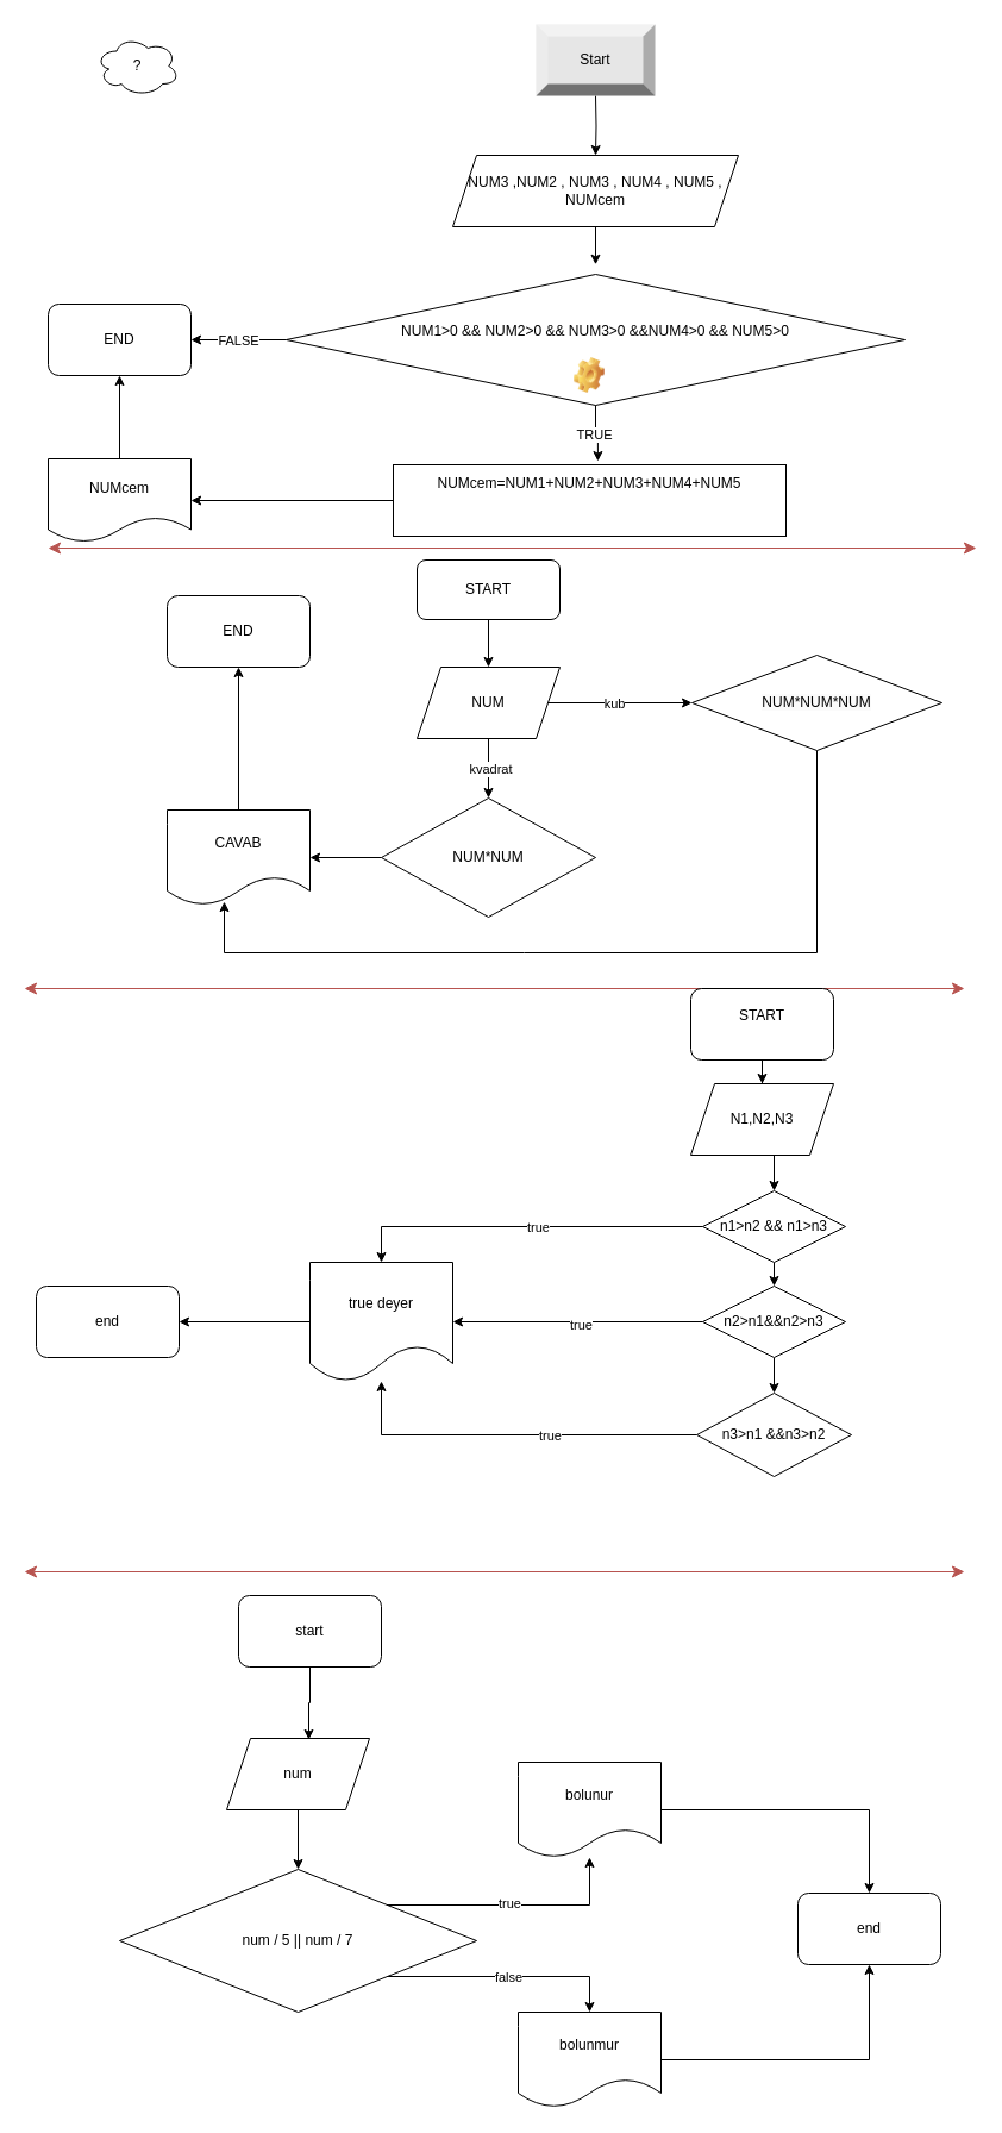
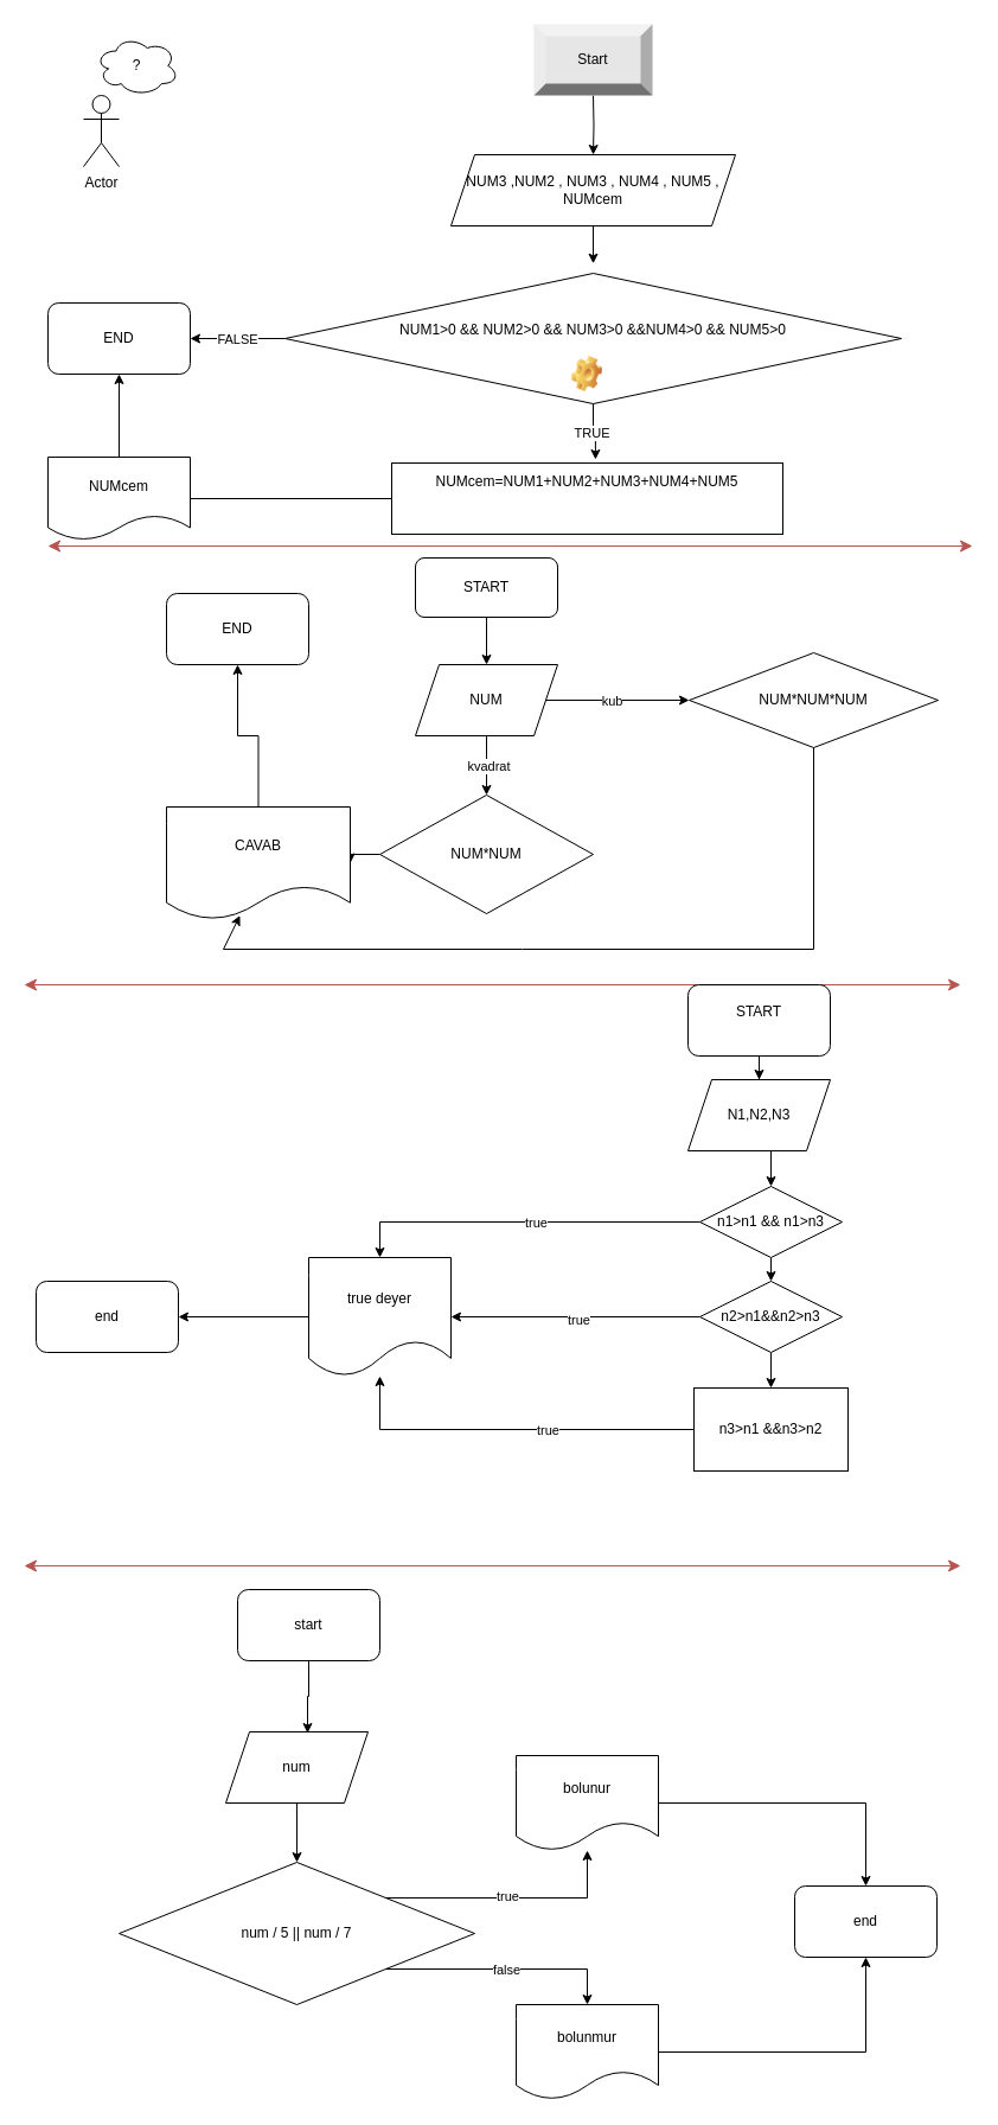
+ <mxCell id="65" value="Actor" style="shape=umlActor;verticalLabelPosition=bottom;verticalAlign=top;html=1;outlineConnect=0;" vertex="1" parent="1"><mxGeometry x="70" y="80" width="30" height="60" as="geometry" /></mxCell>
- <mxCell id="22" style="edgeStyle=orthogonalEdgeStyle;rounded=0;orthogonalLoop=1;jettySize=auto;html=1;exitX=0;exitY=0.5;exitDx=0;exitDy=0;entryX=1;entryY=0.5;entryDx=0;entryDy=0;" edge="1" parent="1" source="23" target="9"><mxGeometry relative="1" as="geometry" /></mxCell>
+ <mxCell id="22" style="edgeStyle=orthogonalEdgeStyle;rounded=0;orthogonalLoop=1;jettySize=auto;html=1;exitX=0;exitY=0.5;exitDx=0;exitDy=0;entryX=1;entryY=0.5;entryDx=0;entryDy=0;endArrow=none;" edge="1" parent="1" source="23" target="9"><mxGeometry relative="1" as="geometry" /></mxCell>
- <mxCell id="27" value="CAVAB" style="shape=document;whiteSpace=wrap;html=1;boundedLbl=1;" vertex="1" parent="1"><mxGeometry x="140" y="680" width="120" height="80" as="geometry" /></mxCell>
+ <mxCell id="27" value="CAVAB" style="shape=document;whiteSpace=wrap;html=1;boundedLbl=1;" vertex="1" parent="1"><mxGeometry x="140" y="680" width="155" height="95" as="geometry" /></mxCell>
- <mxCell id="37" value="n1&amp;gt;n2 &amp;amp;&amp;amp; n1&amp;gt;n3" style="rhombus;whiteSpace=wrap;html=1;" vertex="1" parent="1"><mxGeometry x="590" y="1000" width="120" height="60" as="geometry" /></mxCell>
+ <mxCell id="37" value="n1&amp;gt;n1 &amp;amp;&amp;amp; n1&amp;gt;n3" style="rhombus;whiteSpace=wrap;html=1;" vertex="1" parent="1"><mxGeometry x="590" y="1000" width="120" height="60" as="geometry" /></mxCell>
- <mxCell id="44" value="n3&amp;gt;n1 &amp;amp;&amp;amp;n3&amp;gt;n2" style="rhombus;whiteSpace=wrap;html=1;" vertex="1" parent="1"><mxGeometry x="585" y="1170" width="130" height="70" as="geometry" /></mxCell>
+ <mxCell id="44" value="n3&amp;gt;n1 &amp;amp;&amp;amp;n3&amp;gt;n2" style="whiteSpace=wrap;html=1;rounded=0;" vertex="1" parent="1"><mxGeometry x="585" y="1170" width="130" height="70" as="geometry" /></mxCell>
